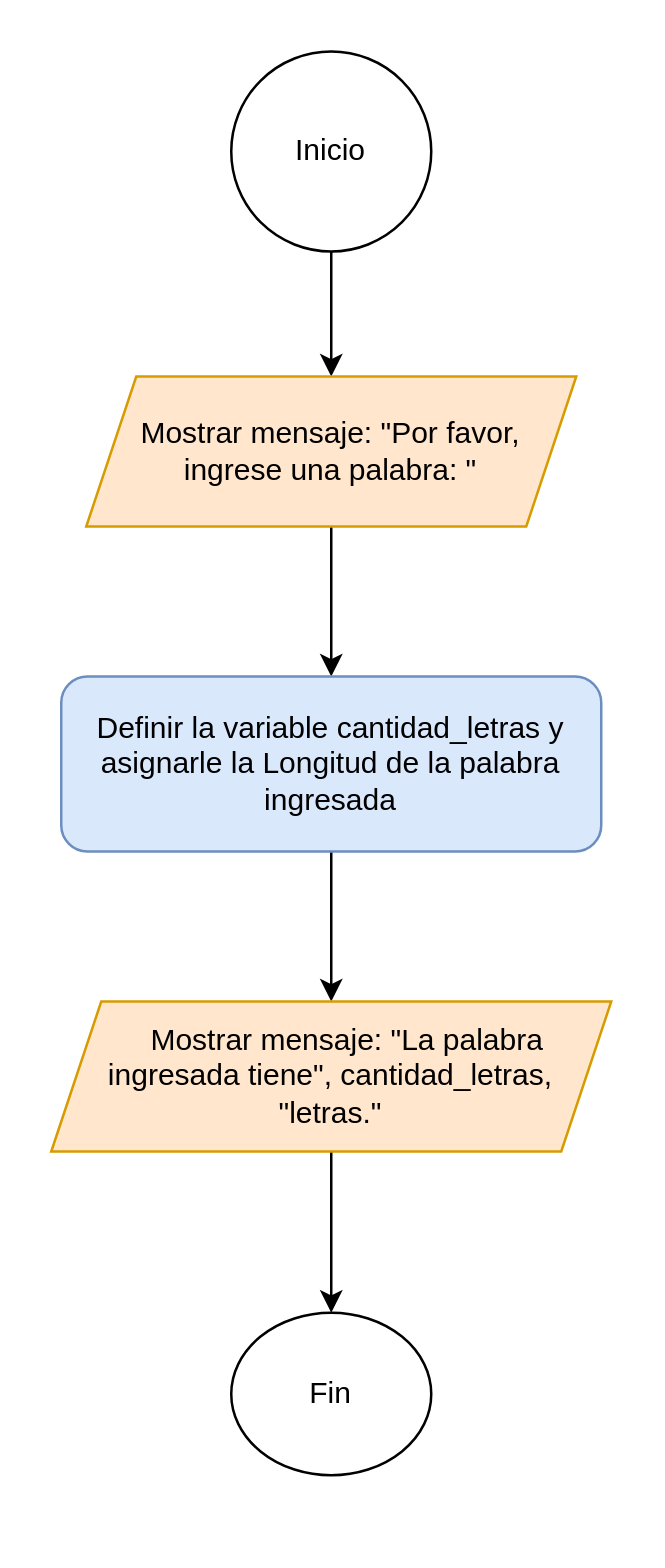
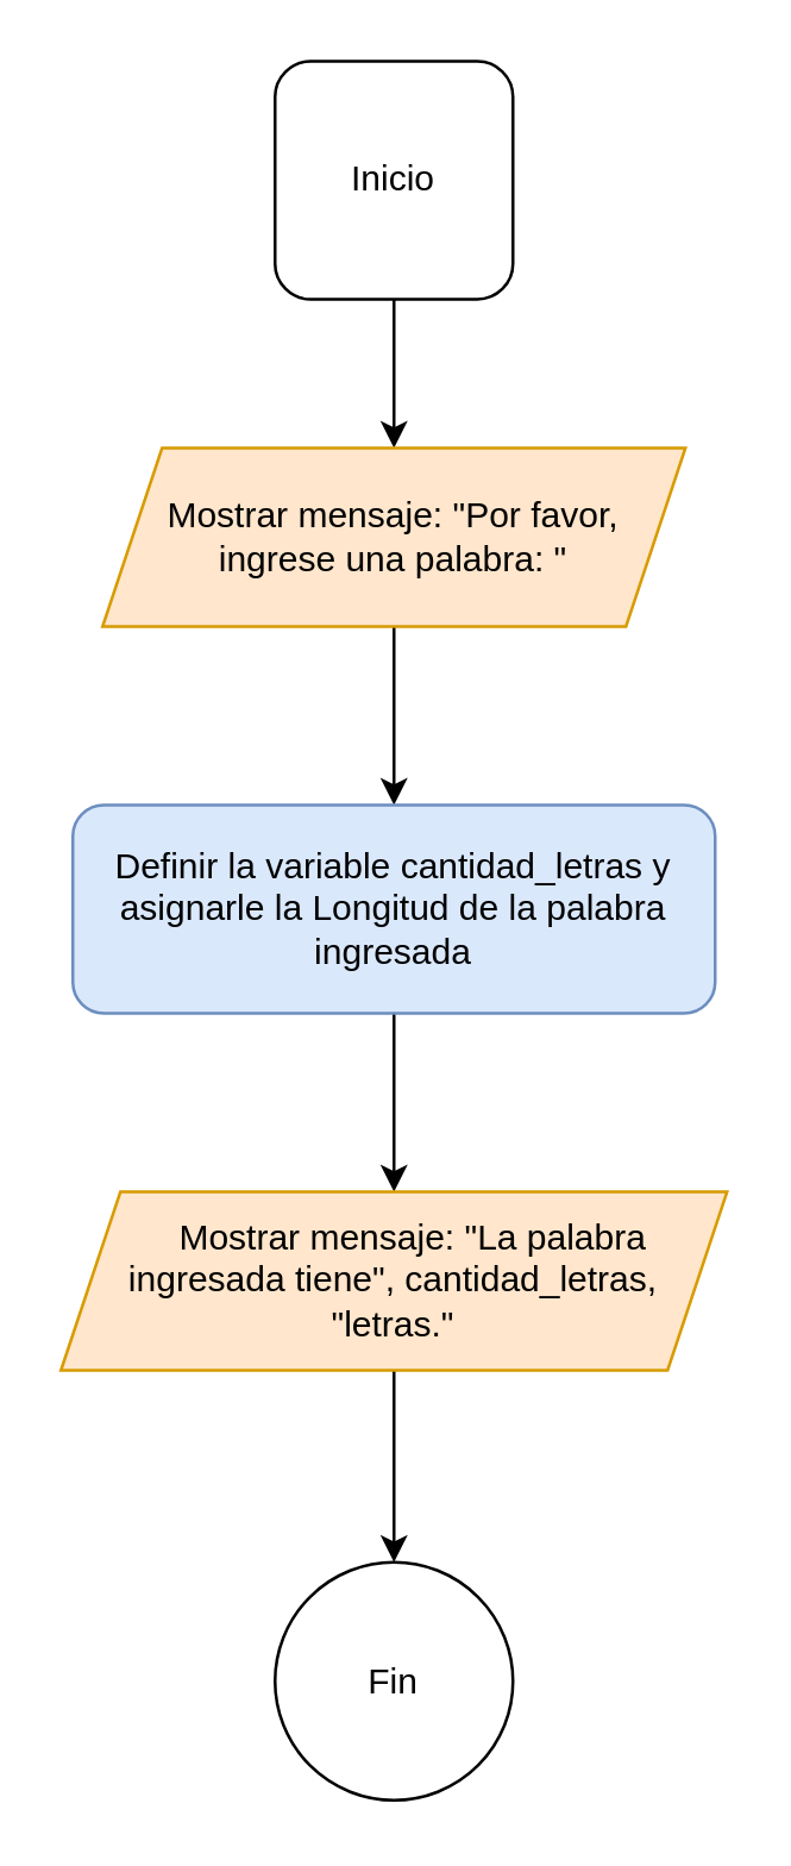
- <mxCell id="3" value="Inicio" style="ellipse;whiteSpace=wrap;html=1;aspect=fixed;" vertex="1" parent="1"><mxGeometry x="92" y="20" width="80" height="80" as="geometry" /></mxCell>
+ <mxCell id="3" value="Inicio" style="whiteSpace=wrap;html=1;aspect=fixed;rounded=1;" vertex="1" parent="1"><mxGeometry x="92" y="20" width="80" height="80" as="geometry" /></mxCell>
- <mxCell id="10" value="Fin" style="ellipse;whiteSpace=wrap;html=1;aspect=fixed;" vertex="1" parent="1"><mxGeometry x="92" y="524.5" width="80" height="65" as="geometry" /></mxCell>
+ <mxCell id="10" value="Fin" style="ellipse;whiteSpace=wrap;html=1;aspect=fixed;" vertex="1" parent="1"><mxGeometry x="92" y="524.5" width="80" height="80" as="geometry" /></mxCell>
